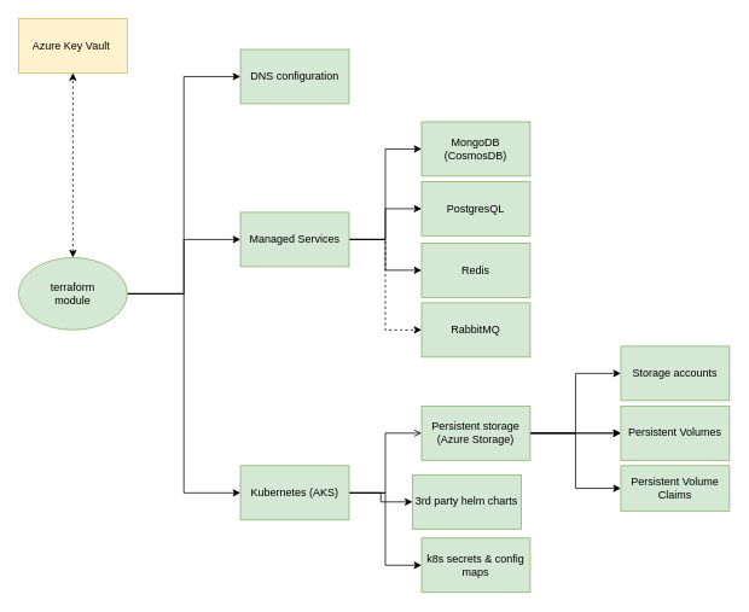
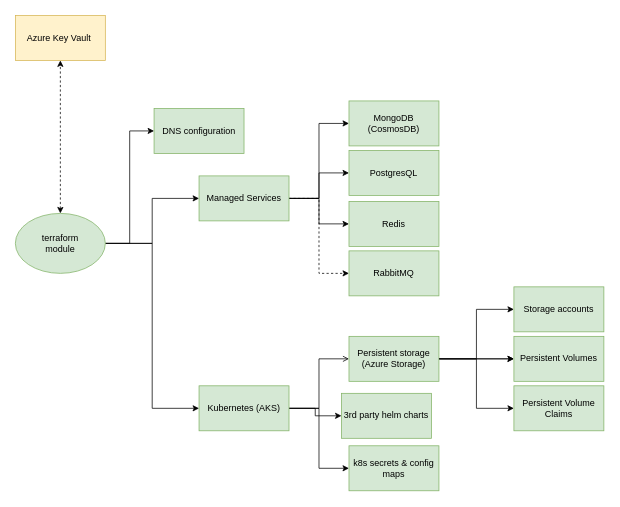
- <mxCell id="2" value="DNS configuration" style="rounded=0;whiteSpace=wrap;html=1;fillColor=#d5e8d4;strokeColor=#82b366;" vertex="1" parent="1"><mxGeometry x="265" y="54" width="120" height="60" as="geometry" /></mxCell>
+ <mxCell id="2" value="DNS configuration" style="rounded=0;whiteSpace=wrap;html=1;fillColor=#d5e8d4;strokeColor=#82b366;" vertex="1" parent="1"><mxGeometry x="205" y="144" width="120" height="60" as="geometry" /></mxCell>
- <mxCell id="20" value="Persistent Volume Claims" style="whiteSpace=wrap;html=1;rounded=0;fillColor=#d5e8d4;strokeColor=#82b366;" vertex="1" parent="1"><mxGeometry x="685" y="514" width="120" height="50" as="geometry" /></mxCell>
+ <mxCell id="20" value="Persistent Volume Claims" style="whiteSpace=wrap;html=1;rounded=0;fillColor=#d5e8d4;strokeColor=#82b366;" vertex="1" parent="1"><mxGeometry x="685" y="514" width="120" height="60" as="geometry" /></mxCell>
